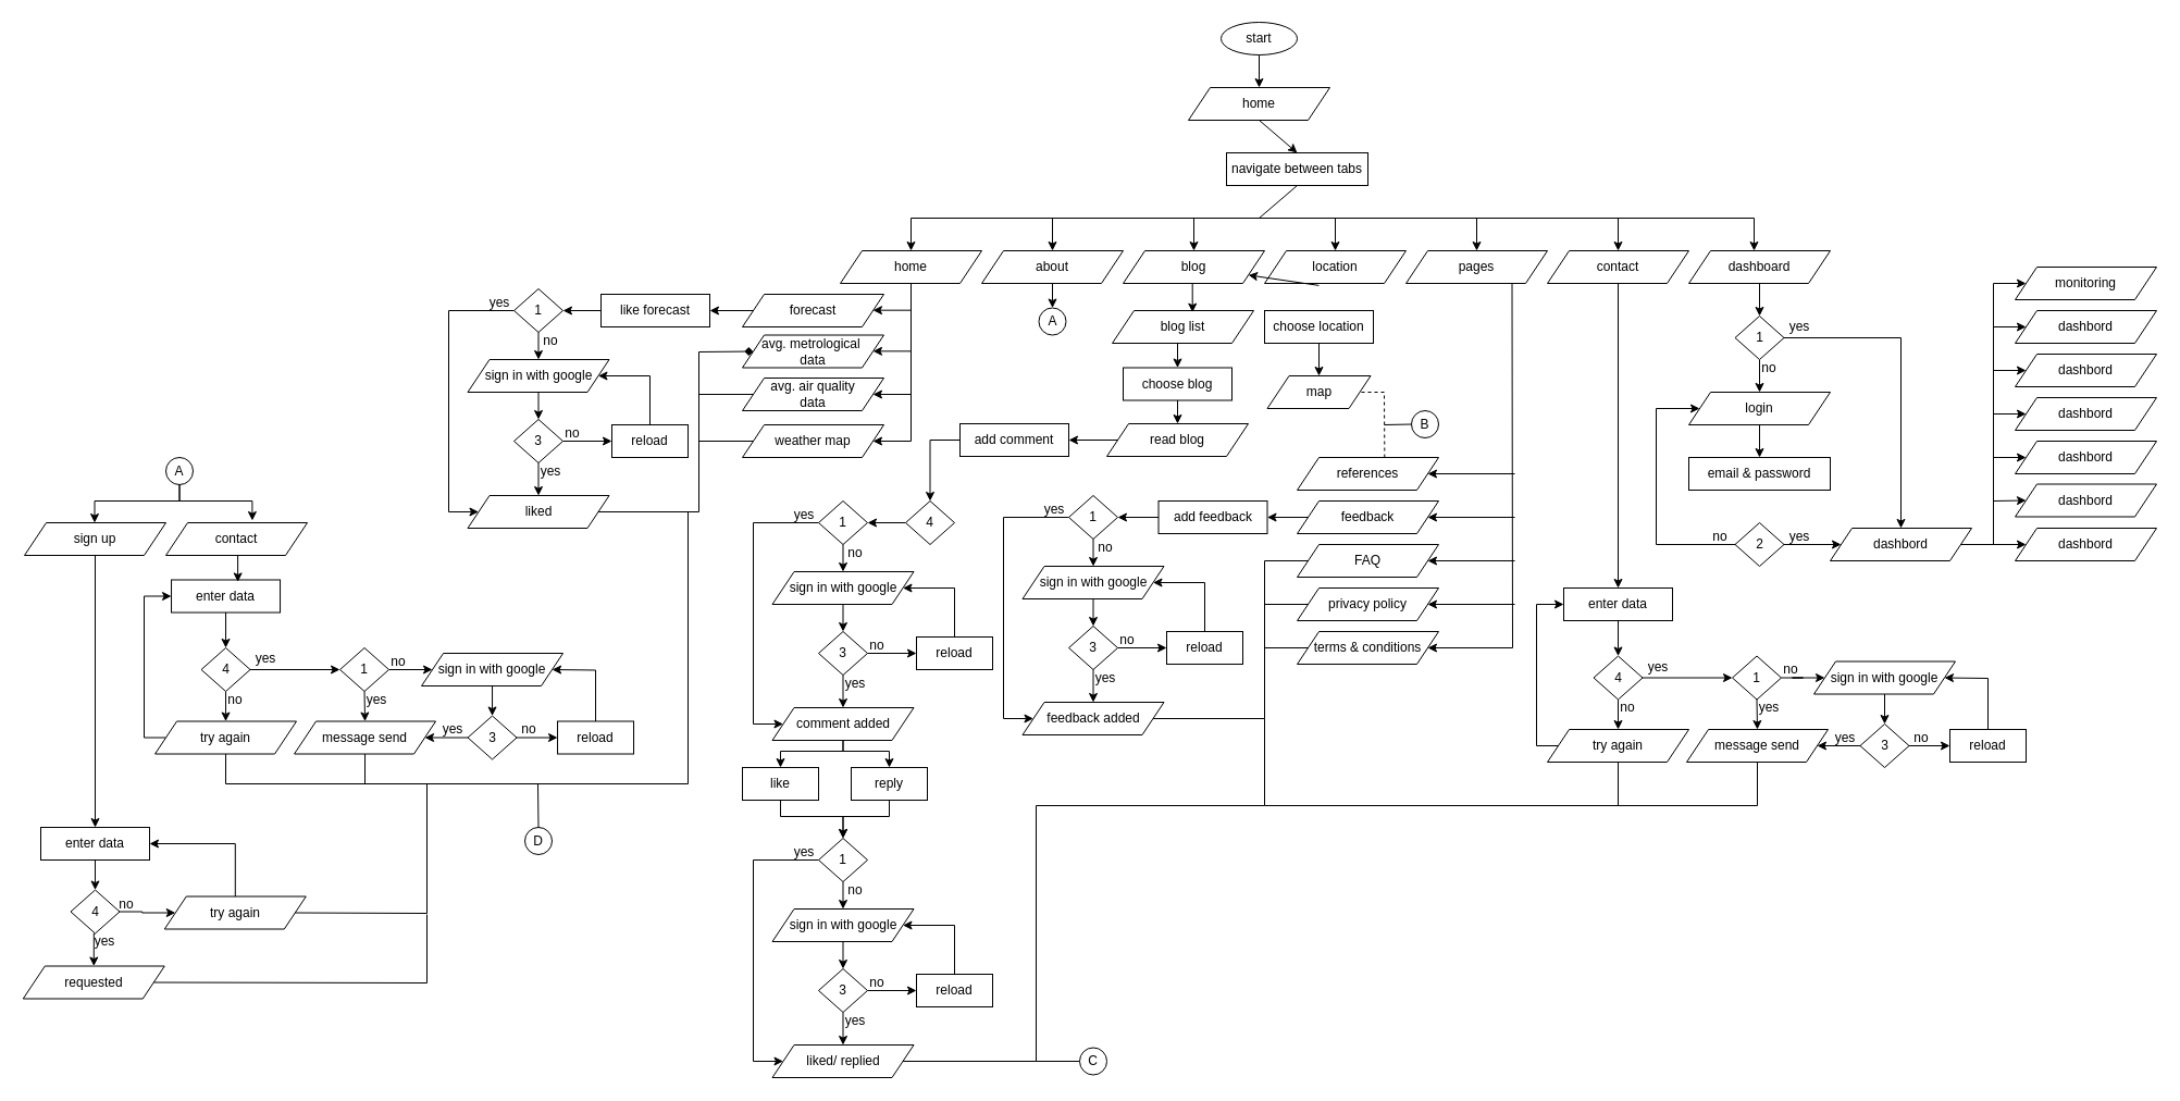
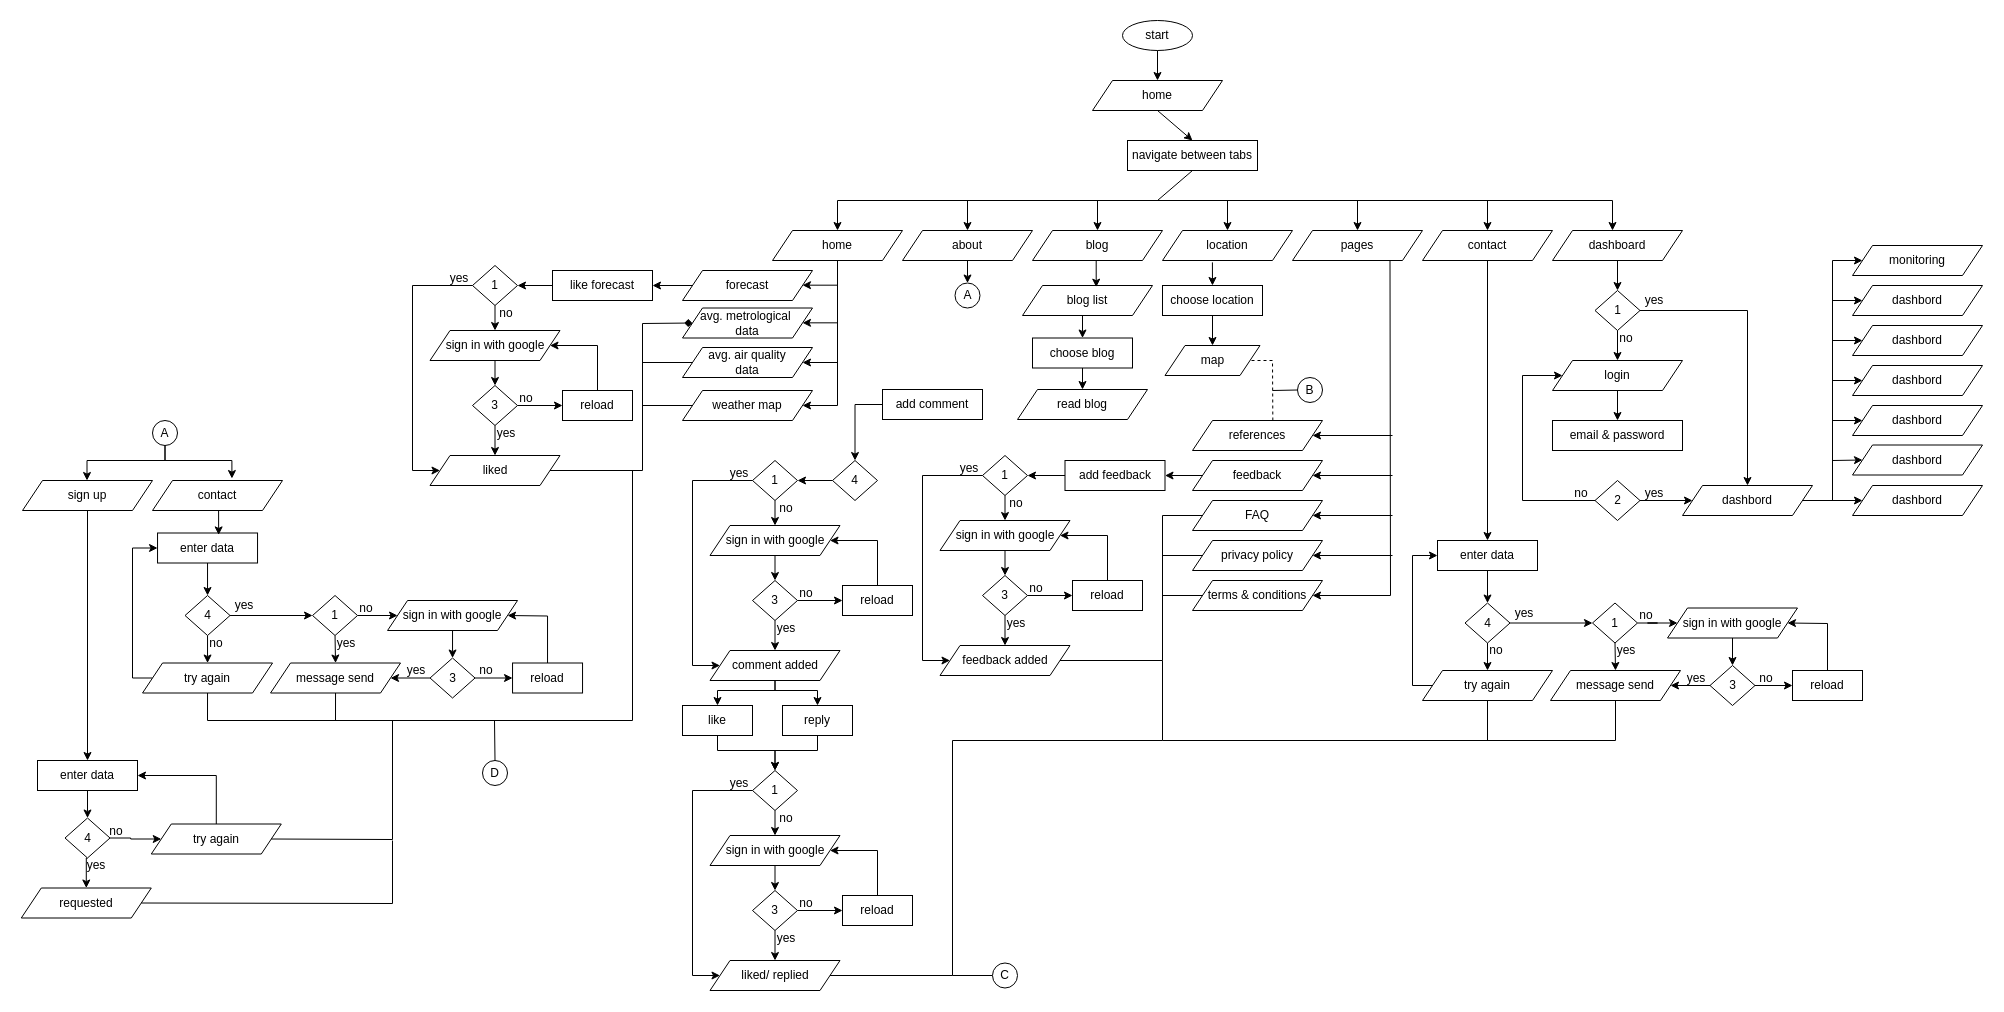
- <mxCell id="77" value="" style="endArrow=classic;html=1;rounded=0;exitX=0.384;exitY=1.063;exitDx=0;exitDy=0;exitPerimeter=0;" edge="1" parent="1" source="9" target="8"><mxGeometry width="50" height="50" relative="1" as="geometry"><mxPoint x="1192" y="380" as="sourcePoint" /><mxPoint x="1242" y="330" as="targetPoint" /></mxGeometry></mxCell>
+ <mxCell id="77" value="" style="endArrow=classic;html=1;rounded=0;exitX=0.384;exitY=1.063;exitDx=0;exitDy=0;exitPerimeter=0;" edge="1" parent="1" source="9" target="53"><mxGeometry width="50" height="50" relative="1" as="geometry"><mxPoint x="1192" y="380" as="sourcePoint" /><mxPoint x="1242" y="330" as="targetPoint" /></mxGeometry></mxCell>
- <mxCell id="141" style="edgeStyle=orthogonalEdgeStyle;rounded=0;orthogonalLoop=1;jettySize=auto;html=1;exitX=0;exitY=0.5;exitDx=0;exitDy=0;entryX=1;entryY=0.5;entryDx=0;entryDy=0;" edge="1" parent="1" source="142" target="144"><mxGeometry relative="1" as="geometry" /></mxCell>
